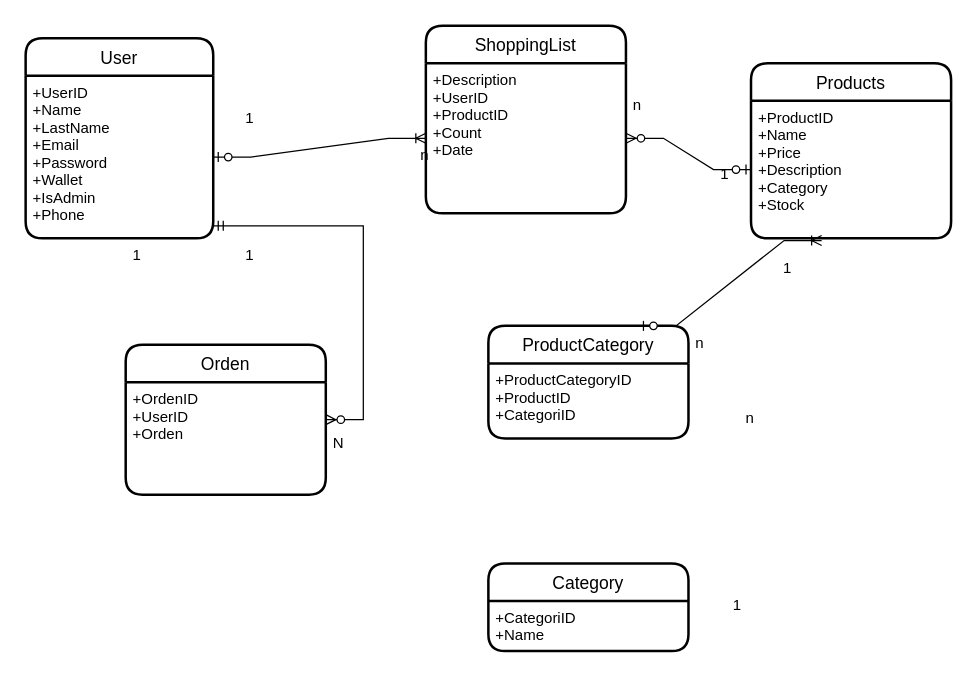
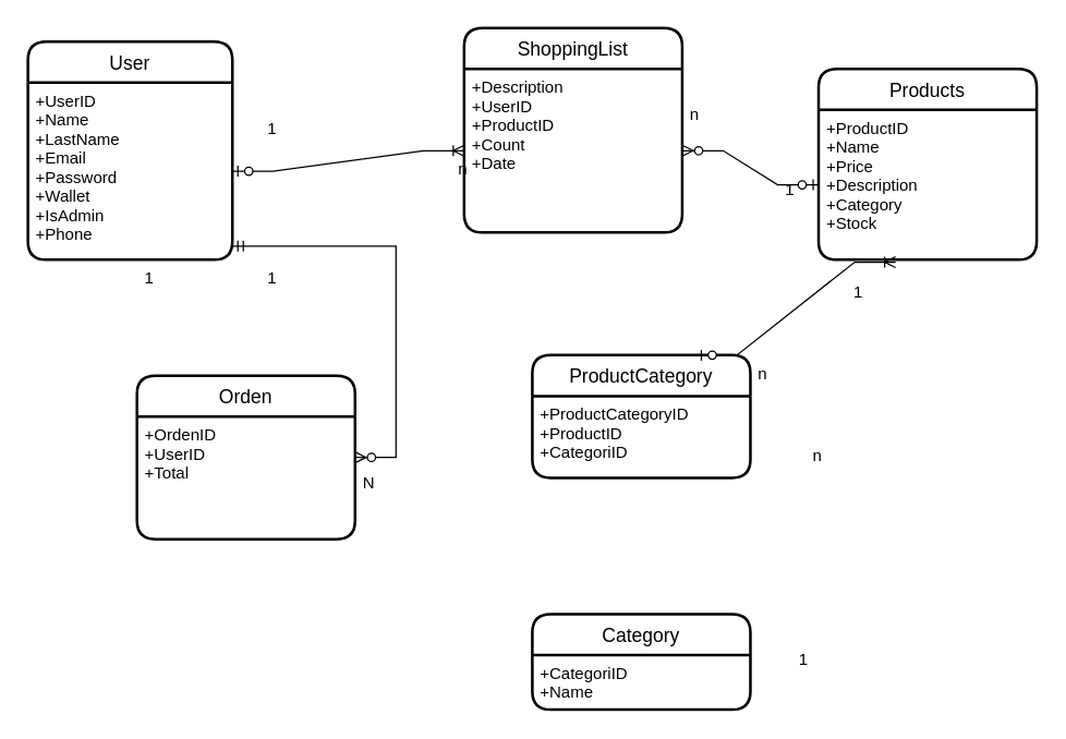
- <mxCell id="25" value="+OrdenID&#10;+UserID&#10;+Orden&#10;" style="align=left;strokeColor=none;fillColor=none;spacingLeft=4;fontSize=12;verticalAlign=top;resizable=0;rotatable=0;part=1;" vertex="1" parent="24"><mxGeometry y="30" width="160" height="90" as="geometry" /></mxCell>
+ <mxCell id="25" value="+OrdenID&#10;+UserID&#10;+Total&#10;" style="align=left;strokeColor=none;fillColor=none;spacingLeft=4;fontSize=12;verticalAlign=top;resizable=0;rotatable=0;part=1;" vertex="1" parent="24"><mxGeometry y="30" width="160" height="90" as="geometry" /></mxCell>
